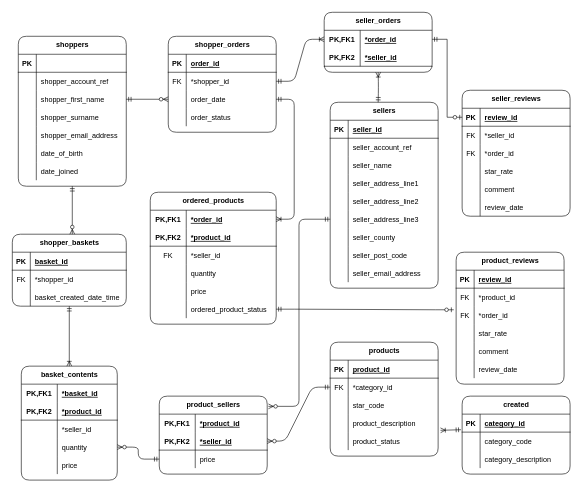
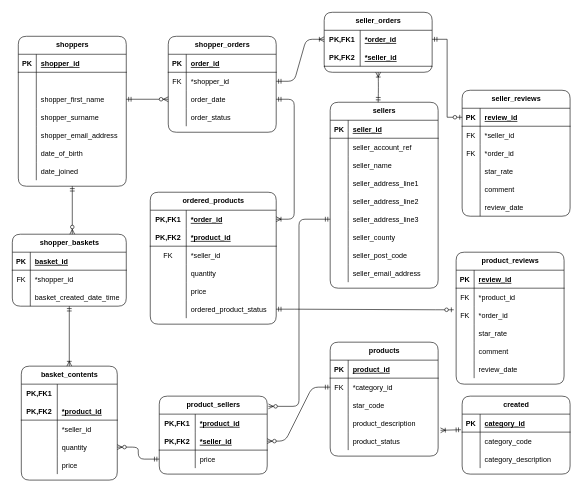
+ <mxCell id="31" value="shopper_id" style="shape=partialRectangle;connectable=0;fillColor=none;top=0;left=0;bottom=0;right=0;align=left;spacingLeft=6;fontStyle=5;overflow=hidden;" parent="29" vertex="1"><mxGeometry x="30" width="150" height="30" as="geometry"><mxRectangle width="150" height="30" as="alternateBounds" /></mxGeometry></mxCell>
- <mxCell id="34" value="shopper_account_ref" style="shape=partialRectangle;connectable=0;fillColor=none;top=0;left=0;bottom=0;right=0;align=left;spacingLeft=6;overflow=hidden;" parent="32" vertex="1"><mxGeometry x="30" width="150" height="30" as="geometry"><mxRectangle width="150" height="30" as="alternateBounds" /></mxGeometry></mxCell>
- <mxCell id="5" value="*basket_id" style="shape=partialRectangle;connectable=0;fillColor=none;top=0;left=0;bottom=0;right=0;align=left;spacingLeft=6;fontStyle=5;overflow=hidden;" parent="3" vertex="1"><mxGeometry x="60" width="100" height="30" as="geometry"><mxRectangle width="100" height="30" as="alternateBounds" /></mxGeometry></mxCell>
